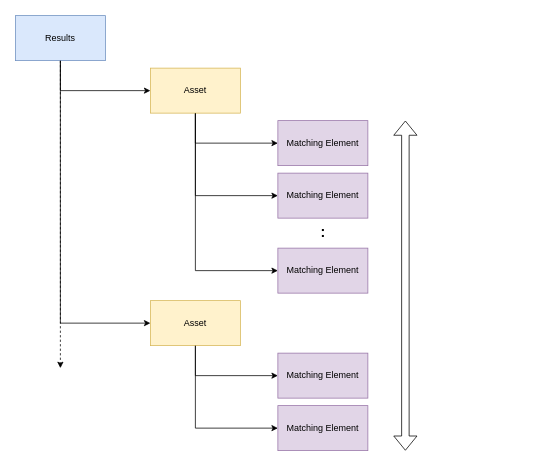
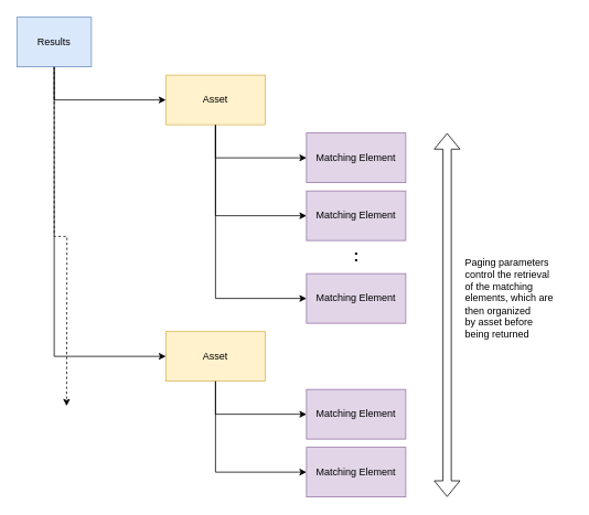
- <mxCell id="8" value="Results" style="rounded=0;whiteSpace=wrap;html=1;fillColor=#dae8fc;strokeColor=#6c8ebf;" vertex="1" parent="1"><mxGeometry x="20" y="20" width="120" height="60" as="geometry" /></mxCell>
+ <mxCell id="8" value="Results" style="rounded=0;whiteSpace=wrap;html=1;fillColor=#dae8fc;strokeColor=#6c8ebf;" vertex="1" parent="1"><mxGeometry x="20" y="20" width="90" height="60" as="geometry" /></mxCell>
+ <mxCell id="20" value="Paging parameters&lt;div&gt;control the retrieval&lt;/div&gt;&lt;div&gt;of the matching&lt;/div&gt;&lt;div&gt;elements, which are&lt;/div&gt;&lt;div&gt;then&amp;nbsp;&lt;span style=&quot;background-color: initial;&quot;&gt;organized&lt;/span&gt;&lt;/div&gt;&lt;div&gt;by asset before&lt;/div&gt;&lt;div&gt;being returned&lt;/div&gt;" style="text;html=1;align=left;verticalAlign=middle;resizable=0;points=[];autosize=1;strokeColor=none;fillColor=none;" vertex="1" parent="1"><mxGeometry x="560" y="305" width="130" height="110" as="geometry" /></mxCell>
